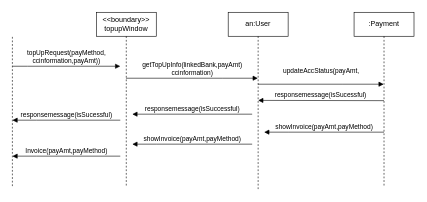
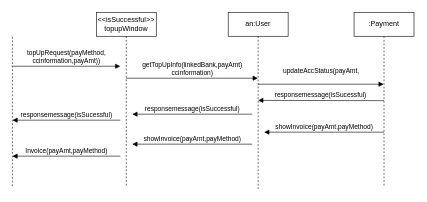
- <mxCell id="2" value="&amp;lt;&amp;lt;boundary&amp;gt;&amp;gt;&lt;br&gt;topupWindow" style="shape=umlLifeline;perimeter=lifelinePerimeter;whiteSpace=wrap;html=1;container=0;dropTarget=0;collapsible=0;recursiveResize=0;outlineConnect=0;portConstraint=eastwest;newEdgeStyle={&quot;edgeStyle&quot;:&quot;elbowEdgeStyle&quot;,&quot;elbow&quot;:&quot;vertical&quot;,&quot;curved&quot;:0,&quot;rounded&quot;:0};" parent="1" vertex="1"><mxGeometry x="160" y="20" width="100" height="290" as="geometry" /></mxCell>
+ <mxCell id="2" value="&amp;lt;&amp;lt;isSuccessful&amp;gt;&amp;gt;&lt;br&gt;topupWindow" style="shape=umlLifeline;perimeter=lifelinePerimeter;whiteSpace=wrap;html=1;container=0;dropTarget=0;collapsible=0;recursiveResize=0;outlineConnect=0;portConstraint=eastwest;newEdgeStyle={&quot;edgeStyle&quot;:&quot;elbowEdgeStyle&quot;,&quot;elbow&quot;:&quot;vertical&quot;,&quot;curved&quot;:0,&quot;rounded&quot;:0};" parent="1" vertex="1"><mxGeometry x="160" y="20" width="100" height="290" as="geometry" /></mxCell>
